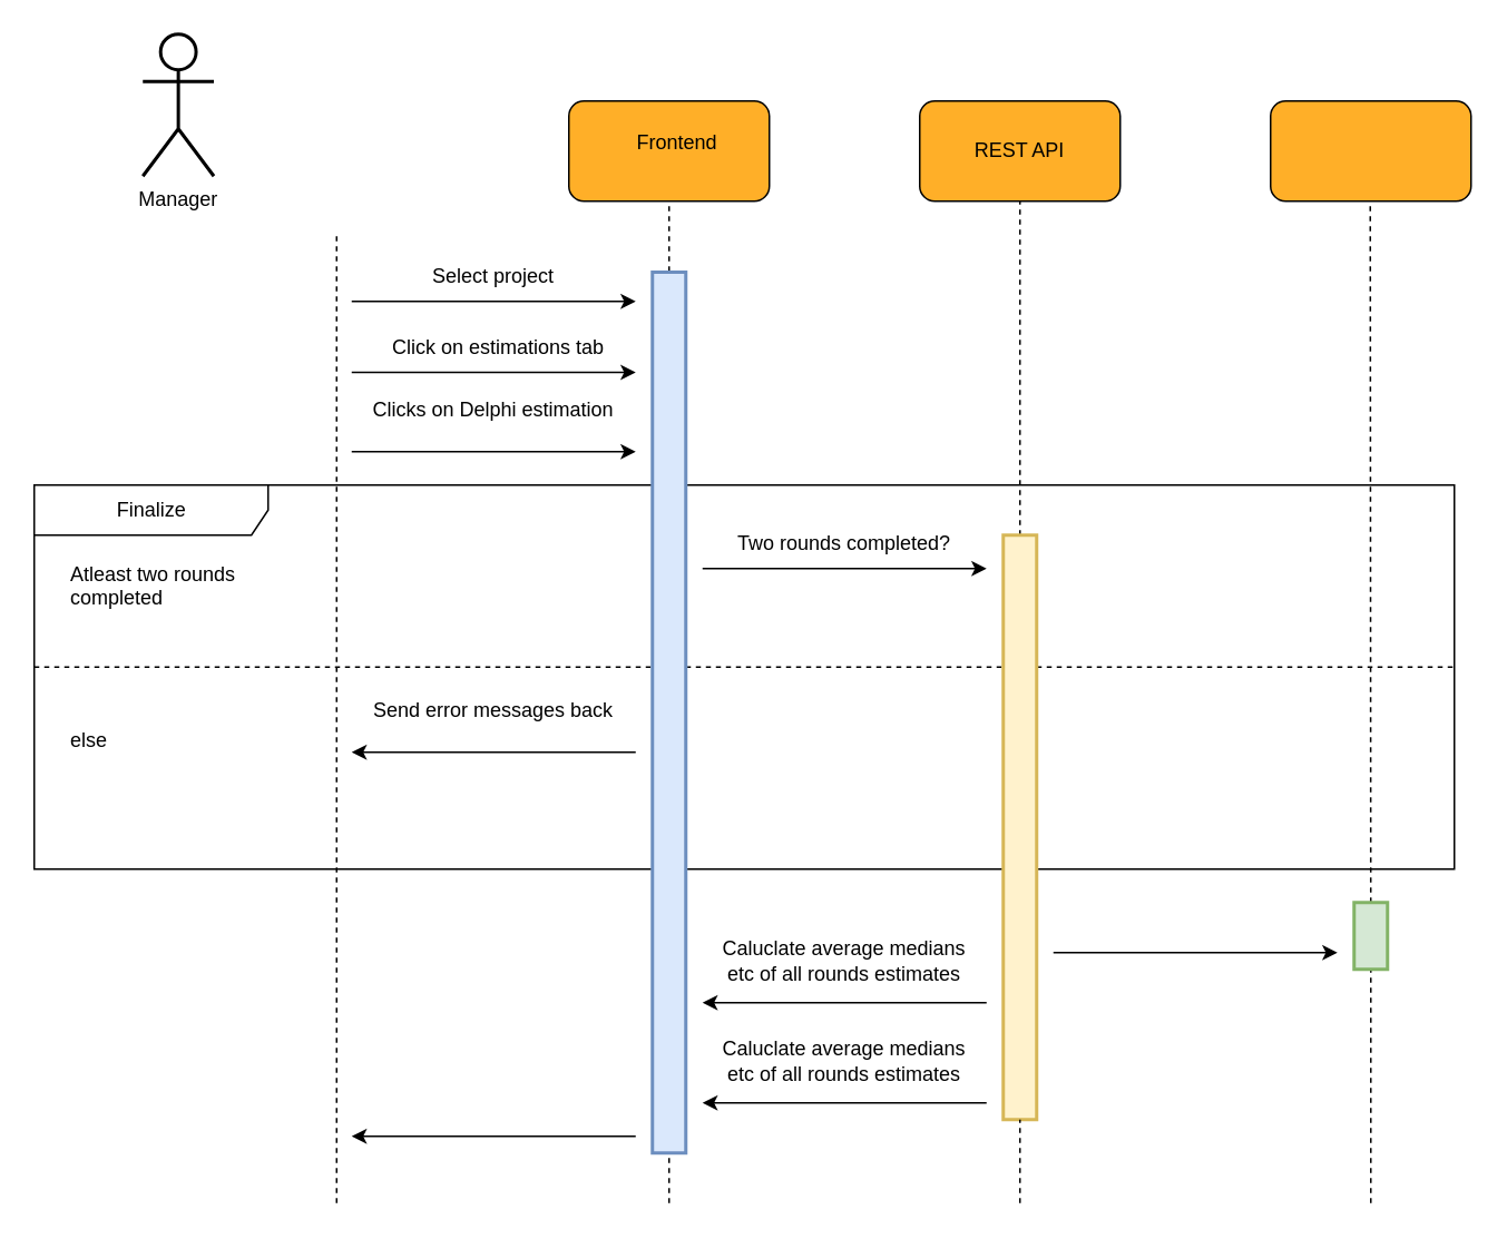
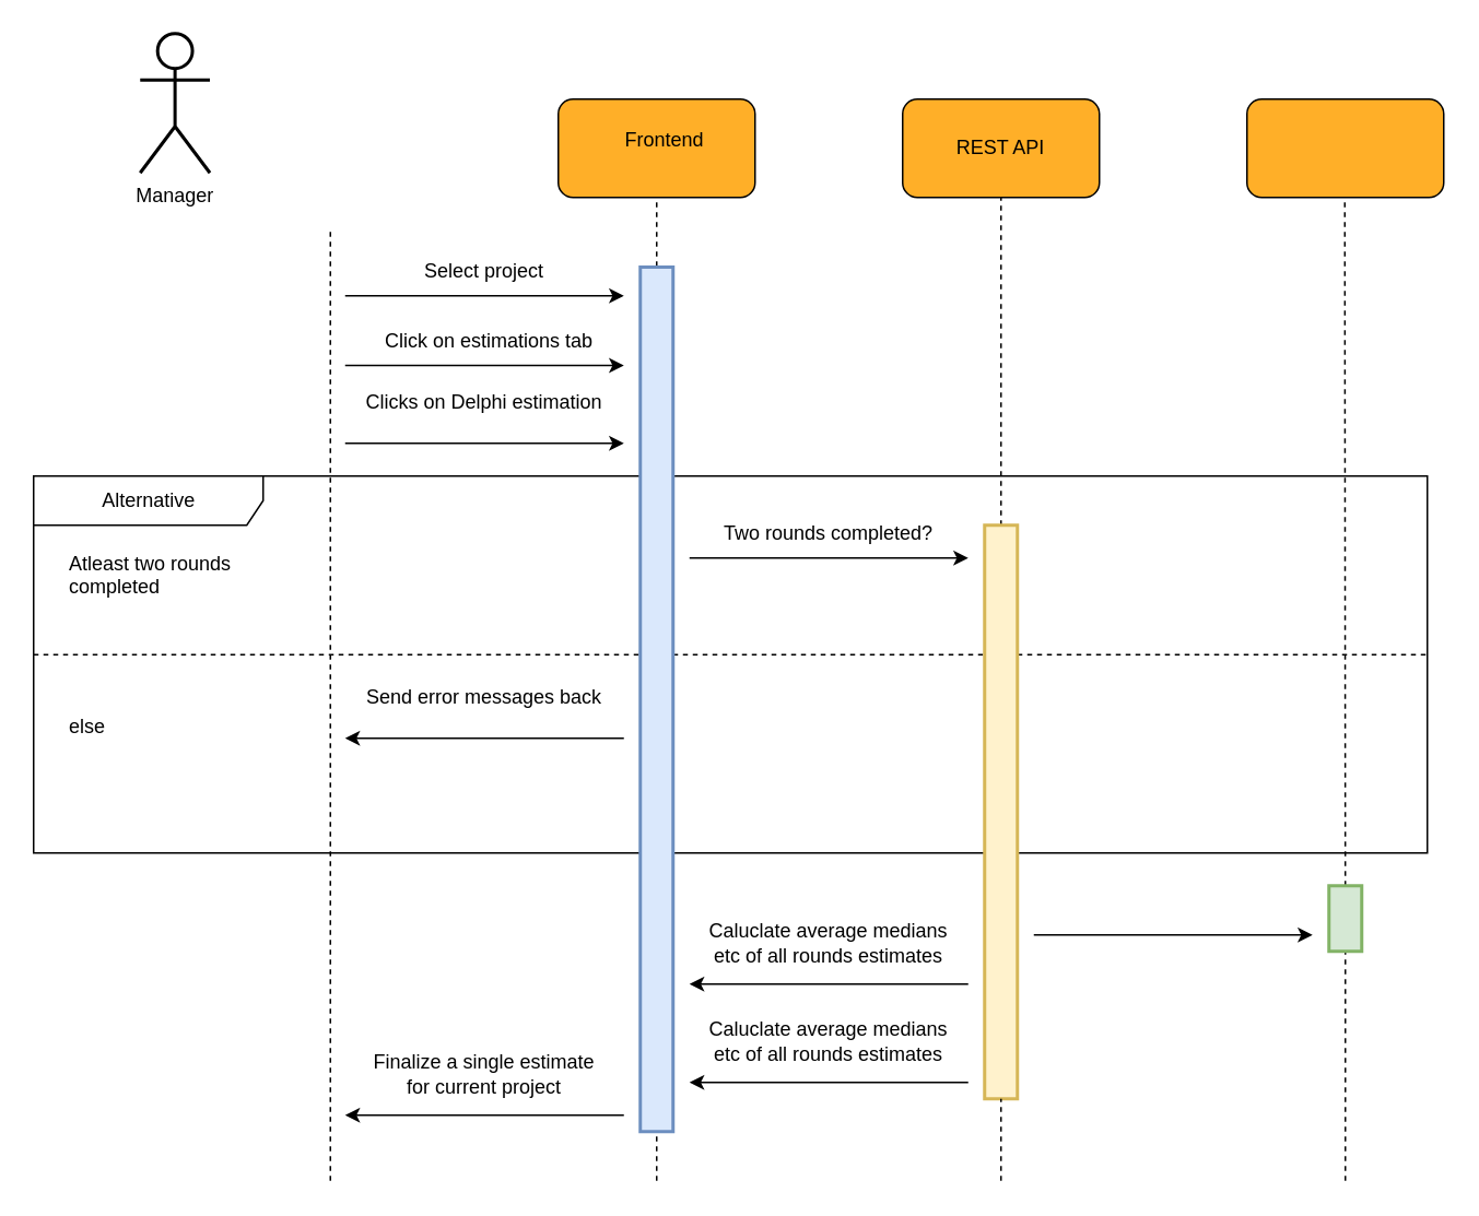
- <mxCell id="2" value="Finalize" style="shape=umlFrame;tabWidth=110;tabHeight=30;tabPosition=left;html=1;boundedLbl=1;labelInHeader=1;width=140;height=30;fillColor=none;fontSize=12;strokeWidth=1;" vertex="1" parent="1"><mxGeometry x="20" y="290" width="850" height="230" as="geometry" /></mxCell>
+ <mxCell id="2" value="Alternative" style="shape=umlFrame;tabWidth=110;tabHeight=30;tabPosition=left;html=1;boundedLbl=1;labelInHeader=1;width=140;height=30;fillColor=none;fontSize=12;strokeWidth=1;" vertex="1" parent="1"><mxGeometry x="20" y="290" width="850" height="230" as="geometry" /></mxCell>
+ <mxCell id="42" value="Finalize a single estimate&lt;br&gt;for current project" style="text;html=1;strokeColor=none;fillColor=none;align=center;verticalAlign=middle;whiteSpace=wrap;rounded=0;" vertex="1" parent="40"><mxGeometry x="10" width="150" height="30" as="geometry" /></mxCell>
